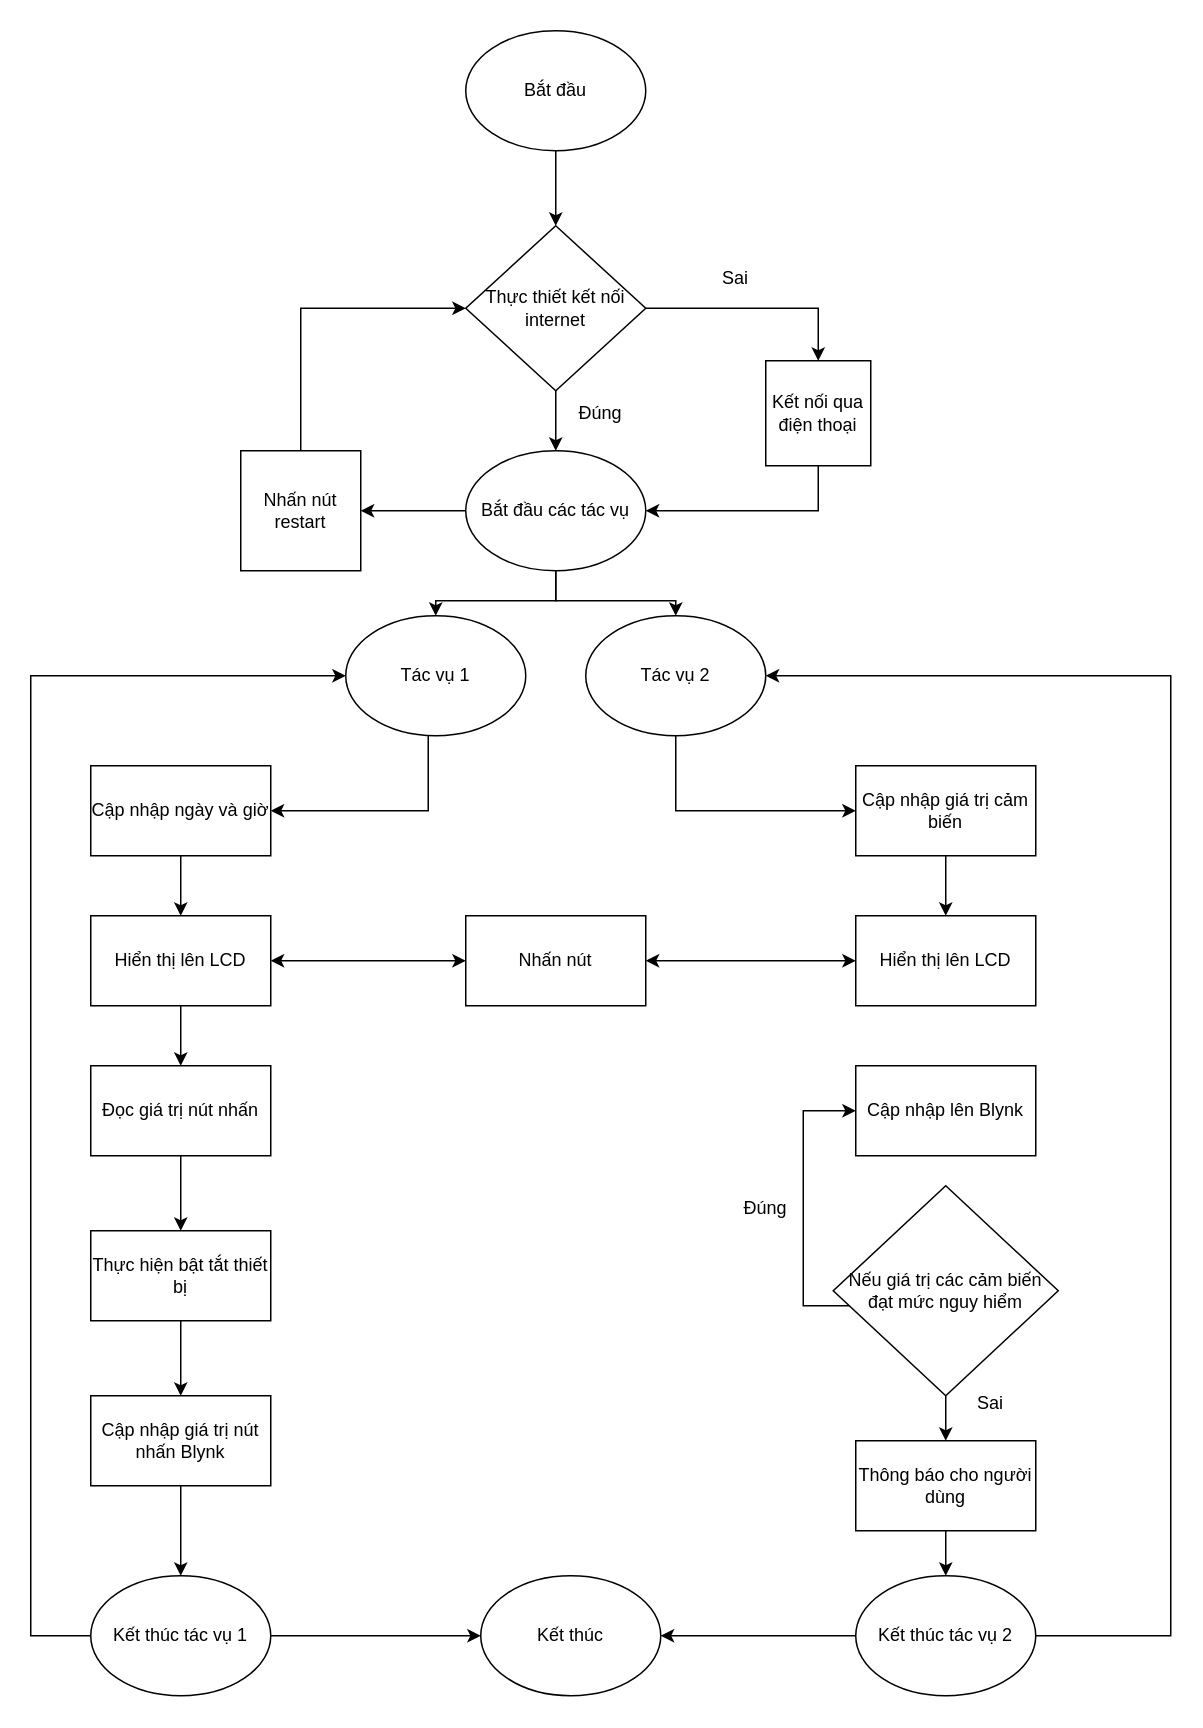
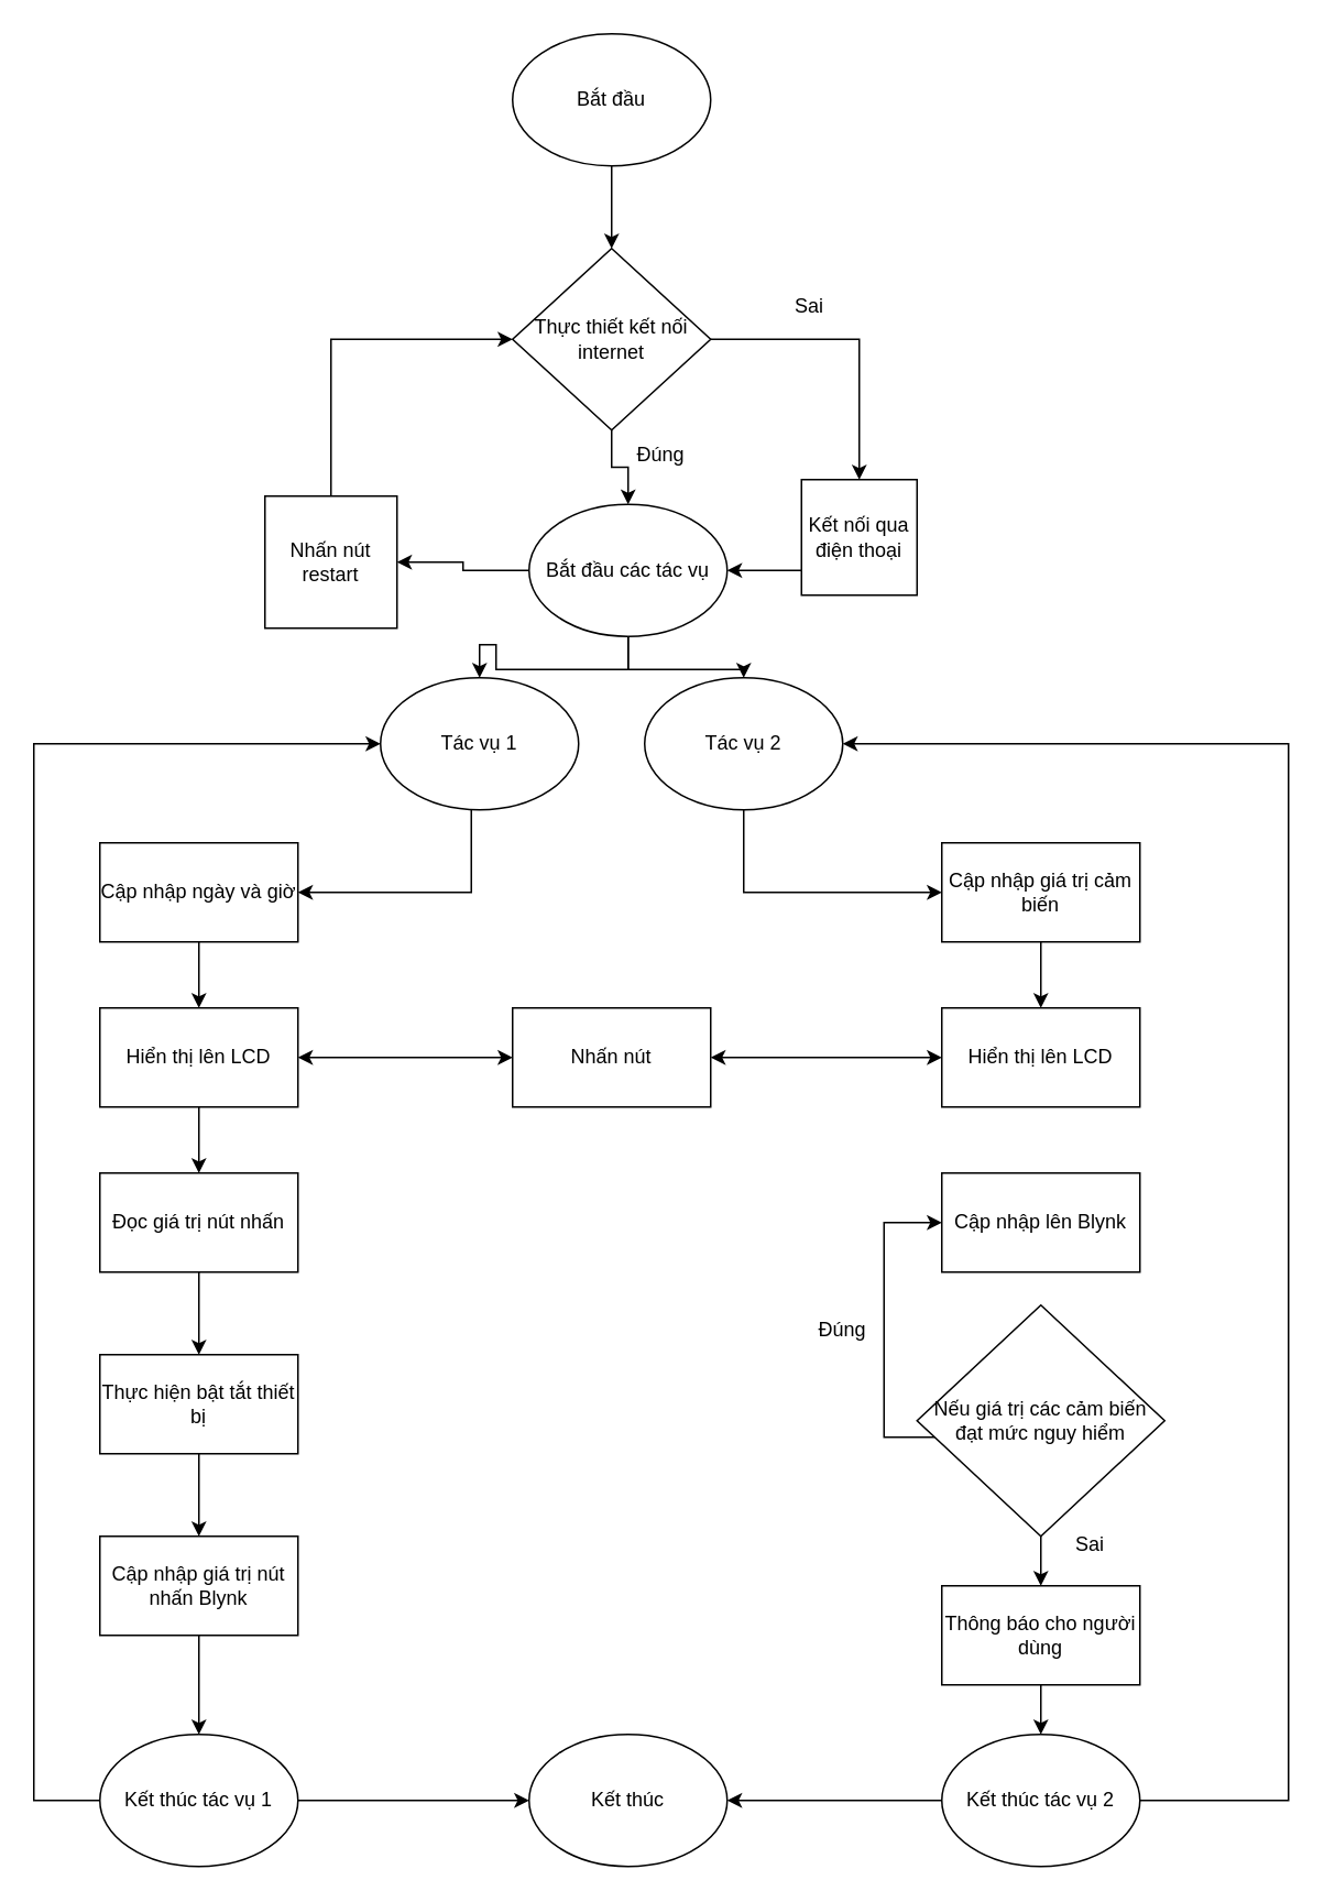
- <mxCell id="14" value="Kết nối qua điện thoại" style="whiteSpace=wrap;html=1;aspect=fixed;" parent="1" vertex="1"><mxGeometry x="510" y="240" width="70" height="70" as="geometry" /></mxCell>
+ <mxCell id="14" value="Kết nối qua điện thoại" style="whiteSpace=wrap;html=1;aspect=fixed;" parent="1" vertex="1"><mxGeometry x="485" y="290" width="70" height="70" as="geometry" /></mxCell>
- <mxCell id="10" value="Bắt đầu các tác vụ" style="ellipse;whiteSpace=wrap;html=1;" parent="1" vertex="1"><mxGeometry x="310" y="300" width="120" height="80" as="geometry" /></mxCell>
+ <mxCell id="10" value="Bắt đầu các tác vụ" style="ellipse;whiteSpace=wrap;html=1;" parent="1" vertex="1"><mxGeometry x="320" y="305" width="120" height="80" as="geometry" /></mxCell>
